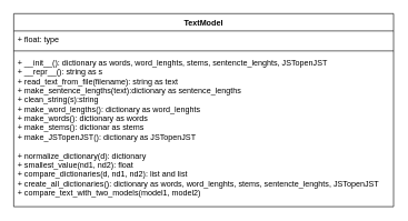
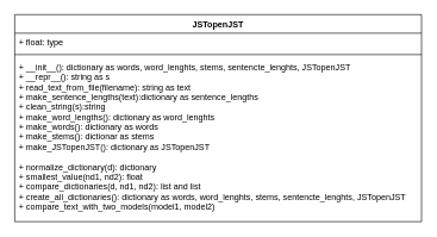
- <mxCell id="2" value="TextModel" style="swimlane;fontStyle=1;align=center;verticalAlign=top;childLayout=stackLayout;horizontal=1;startSize=26;horizontalStack=0;resizeParent=1;resizeParentMax=0;resizeLast=0;collapsible=1;marginBottom=0;" parent="1" vertex="1"><mxGeometry x="20" y="20" width="570" height="290" as="geometry" /></mxCell>
+ <mxCell id="2" value="JSTopenJST" style="swimlane;fontStyle=1;align=center;verticalAlign=top;childLayout=stackLayout;horizontal=1;startSize=26;horizontalStack=0;resizeParent=1;resizeParentMax=0;resizeLast=0;collapsible=1;marginBottom=0;" parent="1" vertex="1"><mxGeometry x="20" y="20" width="570" height="290" as="geometry" /></mxCell>
